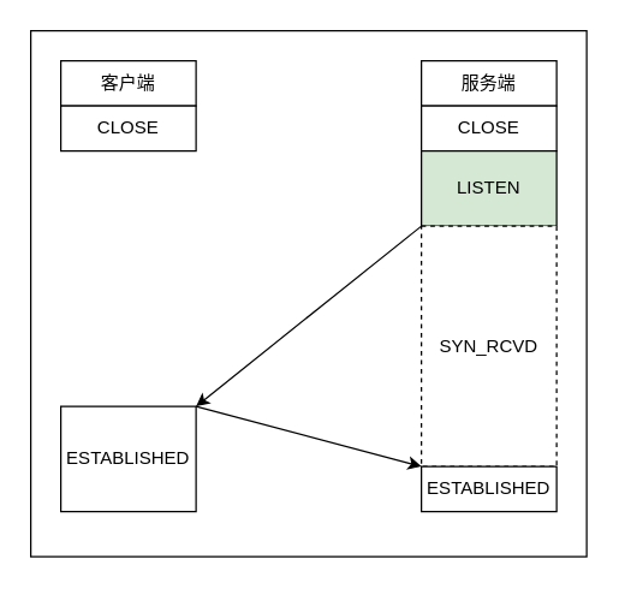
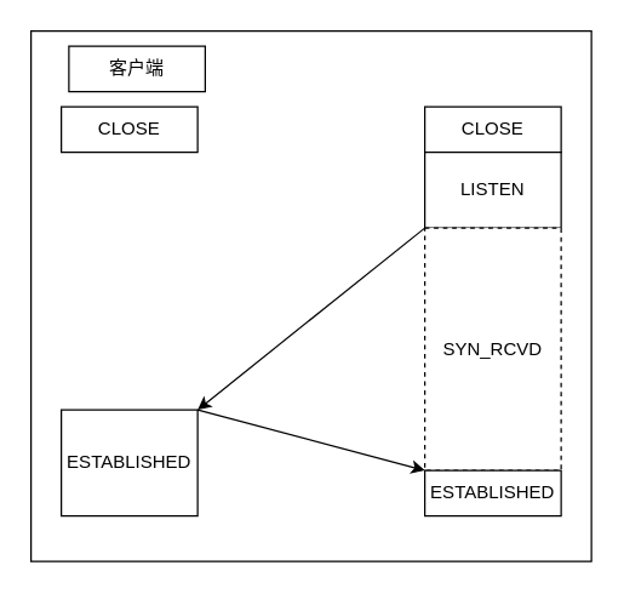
- <mxCell id="3" value="客户端" style="rounded=0;whiteSpace=wrap;html=1;" vertex="1" parent="1"><mxGeometry x="40" y="40" width="90" height="30" as="geometry" /></mxCell>
+ <mxCell id="3" value="客户端" style="rounded=0;whiteSpace=wrap;html=1;" vertex="1" parent="1"><mxGeometry x="45" y="30" width="90" height="30" as="geometry" /></mxCell>
- <mxCell id="4" value="服务端" style="rounded=0;whiteSpace=wrap;html=1;" vertex="1" parent="1"><mxGeometry x="280" y="40" width="90" height="30" as="geometry" /></mxCell>
- <mxCell id="8" value="LISTEN" style="rounded=0;whiteSpace=wrap;html=1;fillColor=#d5e8d4;" vertex="1" parent="1"><mxGeometry x="280" y="100" width="90" height="50" as="geometry" /></mxCell>
+ <mxCell id="8" value="LISTEN" style="rounded=0;whiteSpace=wrap;html=1;" vertex="1" parent="1"><mxGeometry x="280" y="100" width="90" height="50" as="geometry" /></mxCell>
